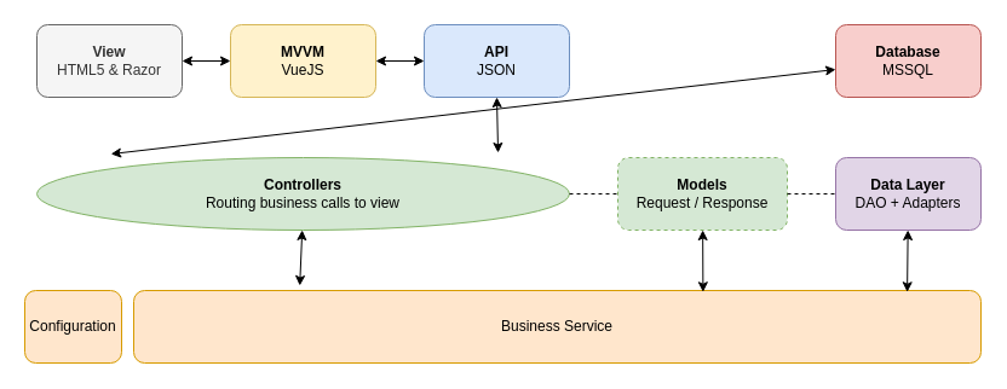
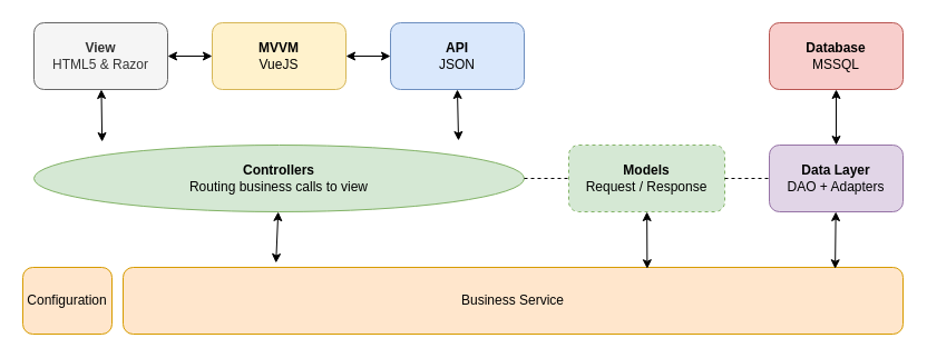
- <mxCell id="9" value="" style="endArrow=classic;startArrow=classic;html=1;rounded=0;exitX=0.139;exitY=-0.05;exitDx=0;exitDy=0;exitPerimeter=0;" edge="1" parent="1" source="7" target="6"><mxGeometry width="50" height="50" relative="1" as="geometry"><mxPoint y="160" as="sourcePoint" x="-10" /><mxPoint x="40" y="110" as="targetPoint" /></mxGeometry></mxCell>
+ <mxCell id="9" value="" style="endArrow=classic;startArrow=classic;html=1;rounded=0;exitX=0.139;exitY=-0.05;exitDx=0;exitDy=0;exitPerimeter=0;" edge="1" parent="1" source="7" target="2"><mxGeometry width="50" height="50" relative="1" as="geometry"><mxPoint y="160" as="sourcePoint" x="-10" /><mxPoint x="40" y="110" as="targetPoint" /></mxGeometry></mxCell>
+ <mxCell id="15" value="" style="endArrow=classic;startArrow=classic;html=1;rounded=0;" edge="1" parent="1" source="5" target="6"><mxGeometry width="50" height="50" relative="1" as="geometry"><mxPoint x="10" y="210" as="sourcePoint" /><mxPoint x="60" y="160" as="targetPoint" /></mxGeometry></mxCell>
